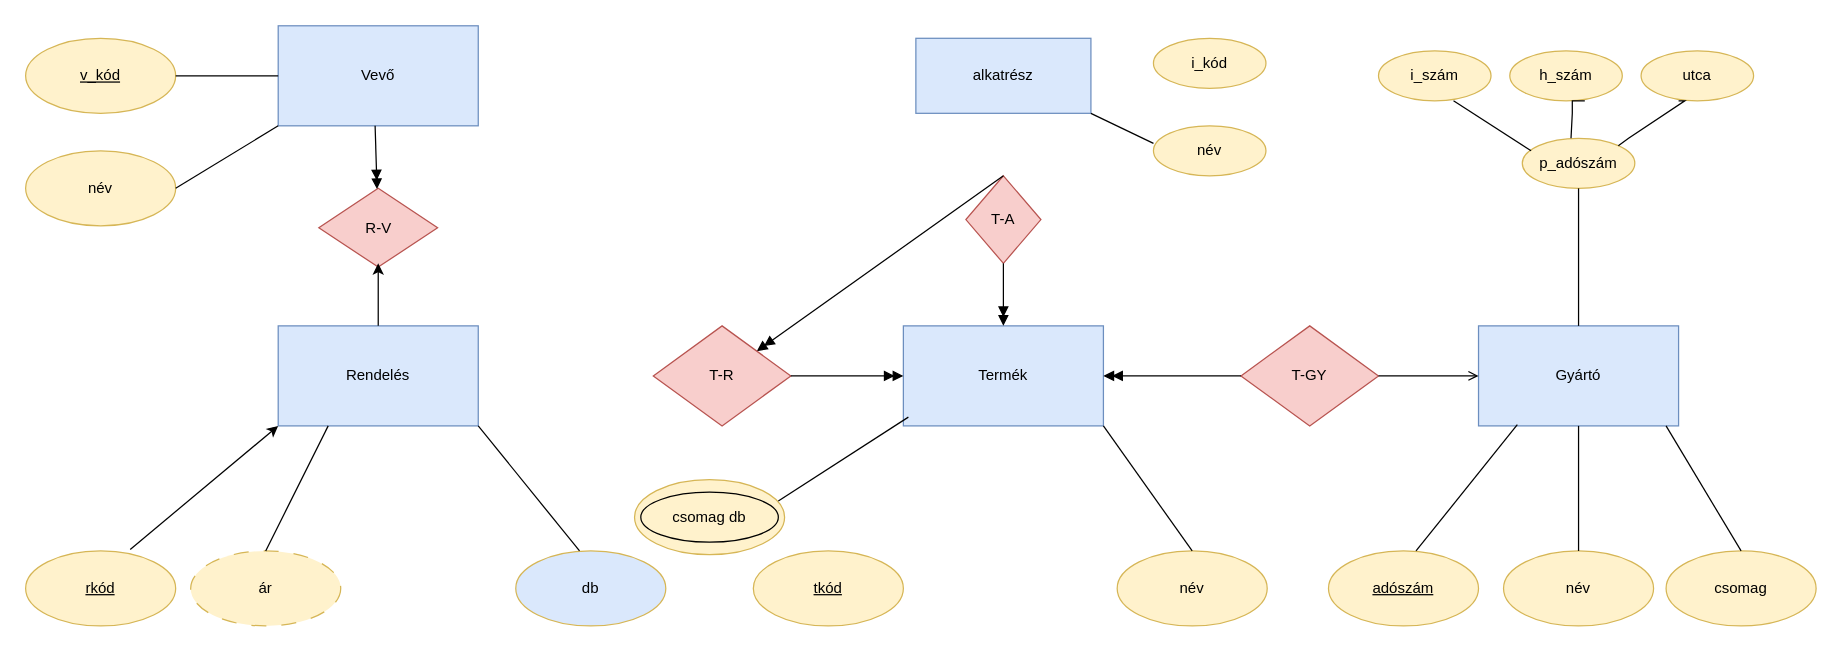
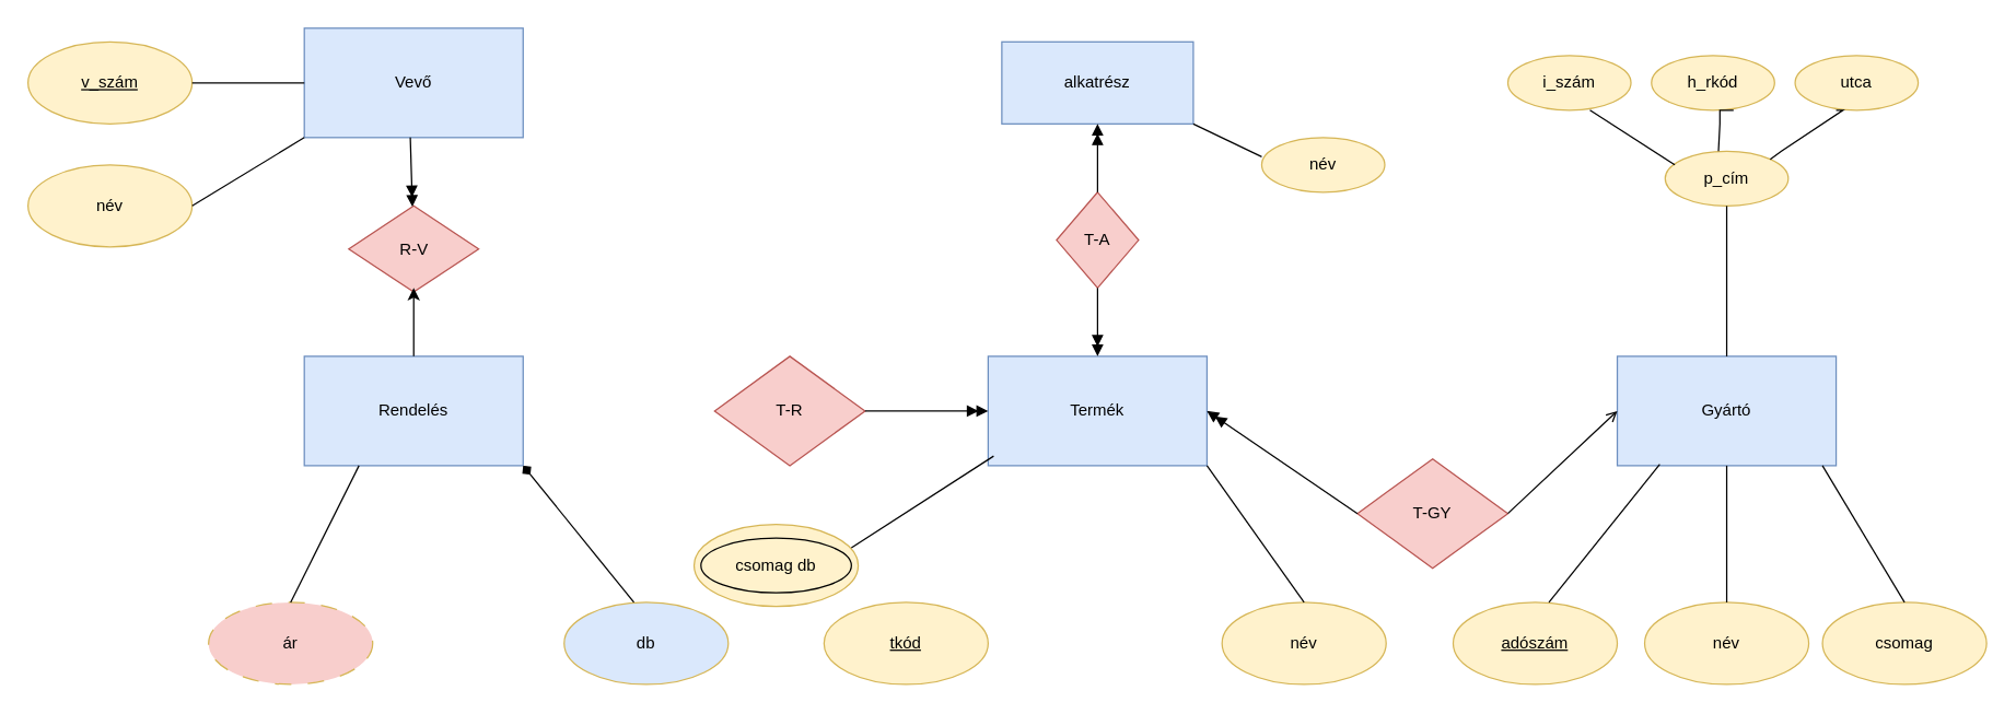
- <mxCell id="27" value="i_kód" style="ellipse;whiteSpace=wrap;html=1;fillColor=#fff2cc;strokeColor=#d6b656;" parent="1" vertex="1"><mxGeometry x="922" y="30" width="90" height="40" as="geometry" /></mxCell>
- <mxCell id="47" value="&lt;div&gt;&lt;u&gt;v_kód&lt;/u&gt;&lt;/div&gt;" style="ellipse;whiteSpace=wrap;html=1;fillColor=#fff2cc;strokeColor=#d6b656;" vertex="1" parent="1"><mxGeometry x="20" y="30" width="120" height="60" as="geometry" /></mxCell>
+ <mxCell id="47" value="&lt;div&gt;&lt;u&gt;v_szám&lt;/u&gt;&lt;/div&gt;" style="ellipse;whiteSpace=wrap;html=1;fillColor=#fff2cc;strokeColor=#d6b656;" vertex="1" parent="1"><mxGeometry x="20" y="30" width="120" height="60" as="geometry" /></mxCell>
- <mxCell id="16" value="h_szám" style="ellipse;whiteSpace=wrap;html=1;fillColor=#fff2cc;strokeColor=#d6b656;" parent="1" vertex="1"><mxGeometry x="1207" y="40" width="90" height="40" as="geometry" /></mxCell>
+ <mxCell id="16" value="h_rkód" style="ellipse;whiteSpace=wrap;html=1;fillColor=#fff2cc;strokeColor=#d6b656;" parent="1" vertex="1"><mxGeometry x="1207" y="40" width="90" height="40" as="geometry" /></mxCell>
- <mxCell id="15" value="p_adószám" style="ellipse;whiteSpace=wrap;html=1;fillColor=#fff2cc;strokeColor=#d6b656;" parent="1" vertex="1"><mxGeometry x="1217" y="110" width="90" height="40" as="geometry" /></mxCell>
+ <mxCell id="15" value="p_cím" style="ellipse;whiteSpace=wrap;html=1;fillColor=#fff2cc;strokeColor=#d6b656;" parent="1" vertex="1"><mxGeometry x="1217" y="110" width="90" height="40" as="geometry" /></mxCell>
- <mxCell id="25" value="" style="endArrow=doubleBlock;html=1;rounded=0;endFill=1;exitX=0.5;exitY=0;exitDx=0;exitDy=0;" parent="1" source="23" target="32" edge="1"><mxGeometry width="50" height="50" relative="1" as="geometry"><mxPoint x="802" y="140" as="sourcePoint" /><mxPoint x="852" y="90" as="targetPoint" /></mxGeometry></mxCell>
+ <mxCell id="25" value="" style="endArrow=doubleBlock;html=1;rounded=0;entryX=0.5;entryY=1;entryDx=0;entryDy=0;endFill=1;exitX=0.5;exitY=0;exitDx=0;exitDy=0;" parent="1" source="23" target="22" edge="1"><mxGeometry width="50" height="50" relative="1" as="geometry"><mxPoint x="802" y="140" as="sourcePoint" /><mxPoint x="852" y="90" as="targetPoint" /></mxGeometry></mxCell>
- <mxCell id="4" value="&lt;div&gt;T-GY&lt;/div&gt;" style="rhombus;whiteSpace=wrap;html=1;fillColor=#f8cecc;strokeColor=#b85450;" parent="1" vertex="1"><mxGeometry x="992" y="260" width="110" height="80" as="geometry" /></mxCell>
+ <mxCell id="4" value="&lt;div&gt;T-GY&lt;/div&gt;" style="rhombus;whiteSpace=wrap;html=1;fillColor=#f8cecc;strokeColor=#b85450;" parent="1" vertex="1"><mxGeometry x="992" y="335" width="110" height="80" as="geometry" /></mxCell>
- <mxCell id="38" value="" style="endArrow=none;html=1;rounded=0;exitX=0.425;exitY=0;exitDx=0;exitDy=0;exitPerimeter=0;entryX=1;entryY=1;entryDx=0;entryDy=0;" edge="1" parent="1" source="36" target="33"><mxGeometry width="50" height="50" relative="1" as="geometry"><mxPoint x="402" y="390" as="sourcePoint" /><mxPoint x="452" y="340" as="targetPoint" /></mxGeometry></mxCell>
+ <mxCell id="38" value="" style="endArrow=diamond;html=1;rounded=0;exitX=0.425;exitY=0;exitDx=0;exitDy=0;exitPerimeter=0;entryX=1;entryY=1;entryDx=0;entryDy=0;" edge="1" parent="1" source="36" target="33"><mxGeometry width="50" height="50" relative="1" as="geometry"><mxPoint x="402" y="390" as="sourcePoint" /><mxPoint x="452" y="340" as="targetPoint" /></mxGeometry></mxCell>
- <mxCell id="35" value="" style="endArrow=classic;html=1;rounded=0;entryX=0;entryY=1;entryDx=0;entryDy=0;exitX=0.697;exitY=-0.02;exitDx=0;exitDy=0;exitPerimeter=0;" edge="1" parent="1" source="34" target="33"><mxGeometry width="50" height="50" relative="1" as="geometry"><mxPoint x="261" y="440" as="sourcePoint" /><mxPoint x="311" y="390" as="targetPoint" /></mxGeometry></mxCell>
- <mxCell id="34" value="&lt;u&gt;rkód&lt;/u&gt;" style="ellipse;whiteSpace=wrap;html=1;fillColor=#fff2cc;strokeColor=#d6b656;" vertex="1" parent="1"><mxGeometry x="20" y="440" width="120" height="60" as="geometry" /></mxCell>
- <mxCell id="41" value="ár" style="ellipse;whiteSpace=wrap;html=1;fillColor=#fff2cc;strokeColor=#d6b656;dashed=1;dashPattern=12 12;" vertex="1" parent="1"><mxGeometry x="152" y="440" width="120" height="60" as="geometry" /></mxCell>
+ <mxCell id="41" value="ár" style="ellipse;whiteSpace=wrap;html=1;fillColor=#f8cecc;strokeColor=#d6b656;dashed=1;dashPattern=12 12;" vertex="1" parent="1"><mxGeometry x="152" y="440" width="120" height="60" as="geometry" /></mxCell>
